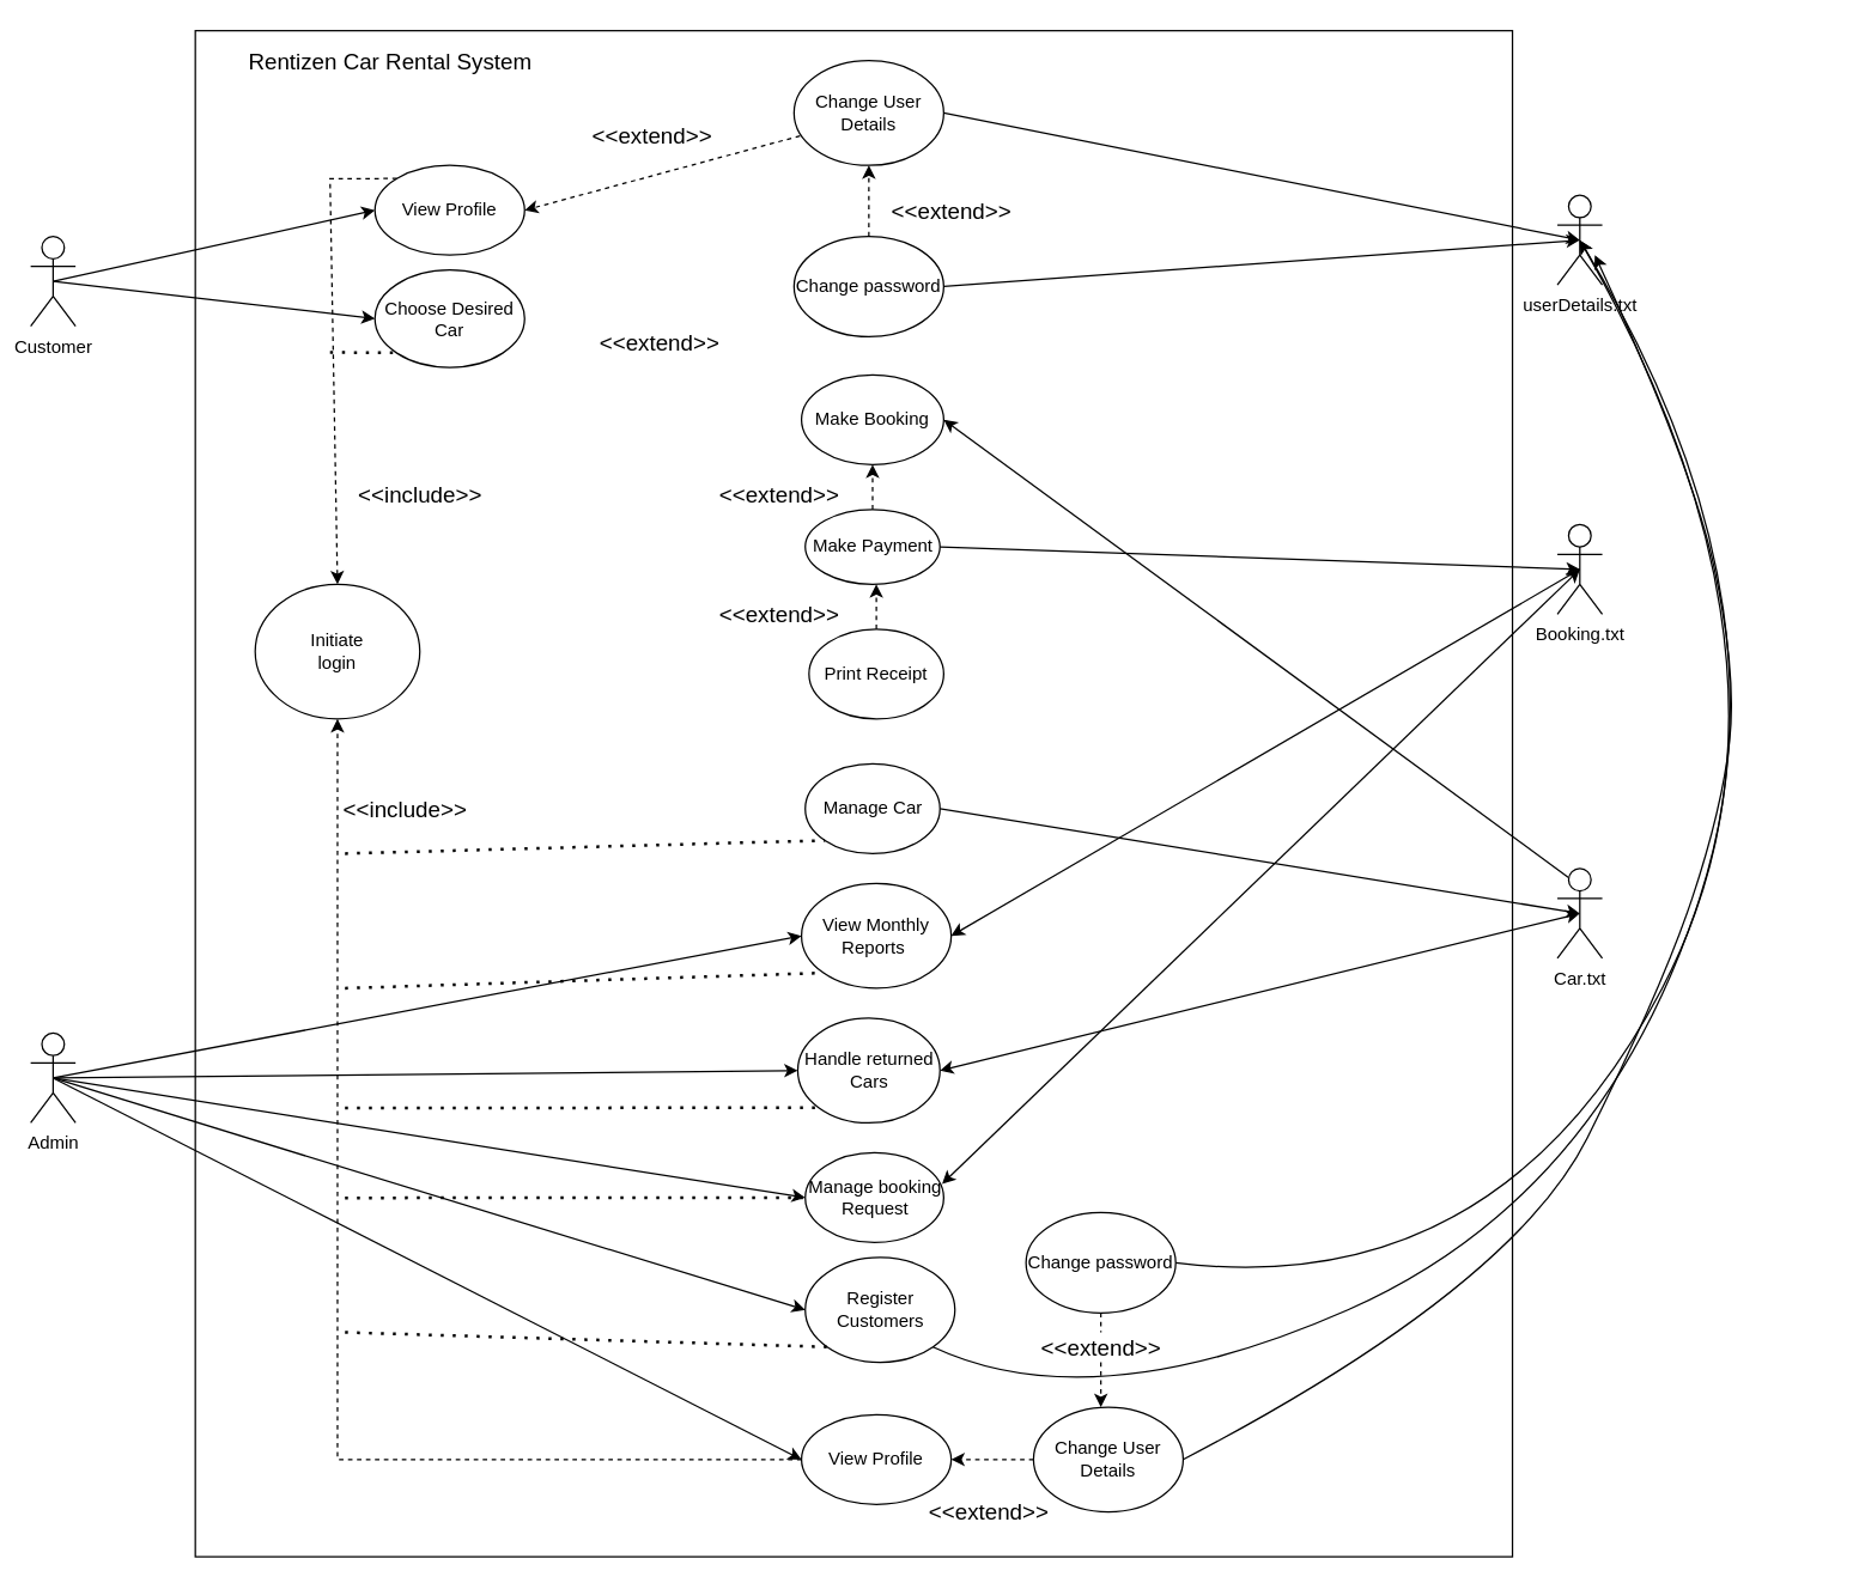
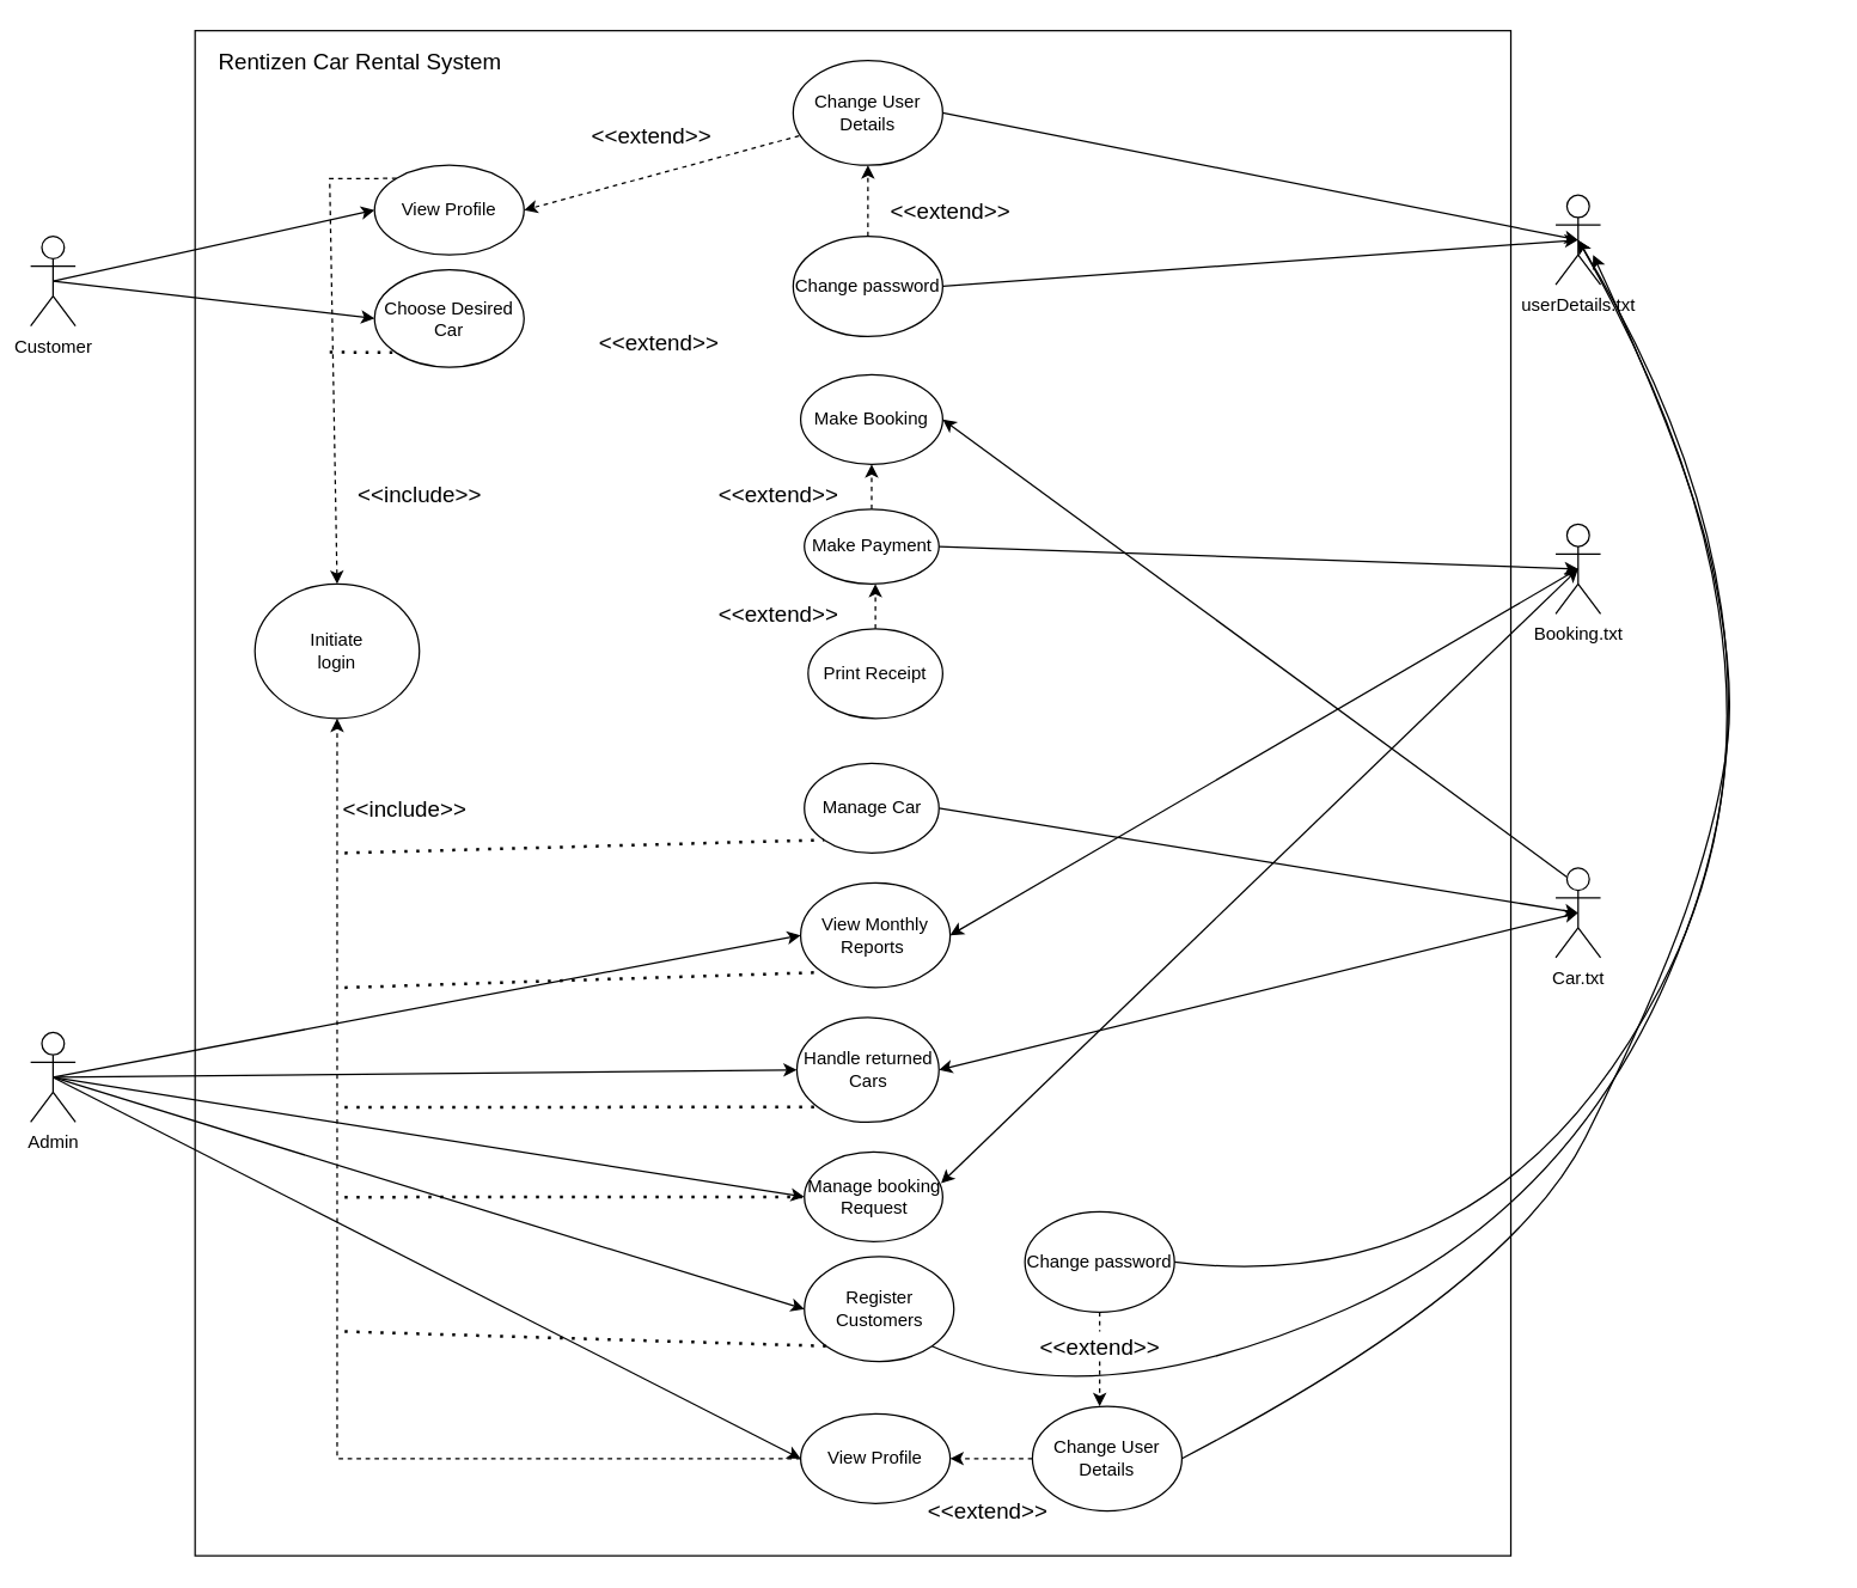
- <mxCell id="66" value="&lt;font style=&quot;font-size: 15px&quot;&gt;Rentizen Car Rental System&lt;/font&gt;" style="text;html=1;align=center;verticalAlign=middle;resizable=0;points=[];autosize=1;strokeColor=none;fillColor=none;" vertex="1" parent="1"><mxGeometry x="160" y="30" width="200" height="20" as="geometry" /></mxCell>
+ <mxCell id="66" value="&lt;font style=&quot;font-size: 15px&quot;&gt;Rentizen Car Rental System&lt;/font&gt;" style="text;html=1;align=center;verticalAlign=middle;resizable=0;points=[];autosize=1;strokeColor=none;fillColor=none;" vertex="1" parent="1"><mxGeometry x="140" y="30" width="200" height="20" as="geometry" /></mxCell>
